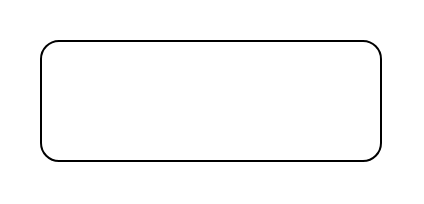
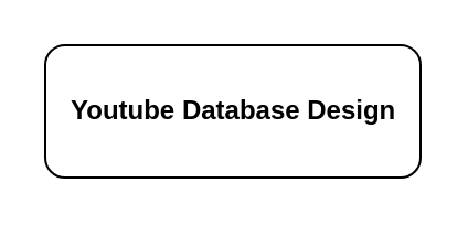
+ <mxCell id="3" value="&lt;b&gt;Youtube Database Design&lt;/b&gt;" style="text;strokeColor=none;align=left;fillColor=none;html=1;verticalAlign=middle;whiteSpace=wrap;rounded=0;" vertex="1" parent="1"><mxGeometry x="30" y="35" width="150" height="30" as="geometry" /></mxCell>
